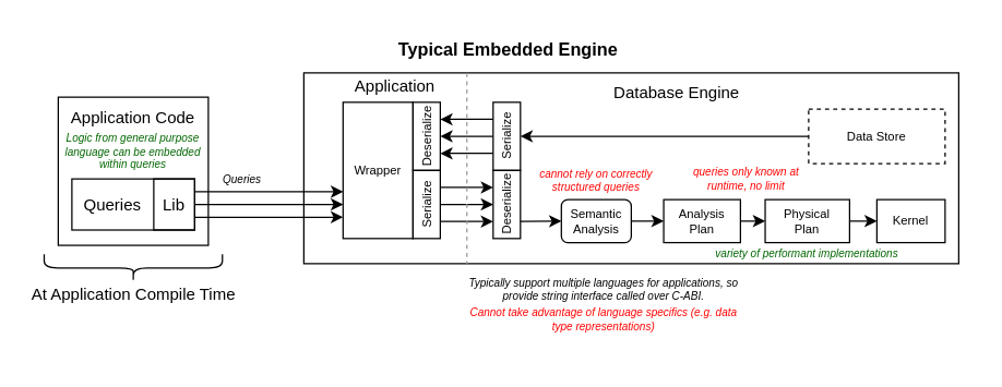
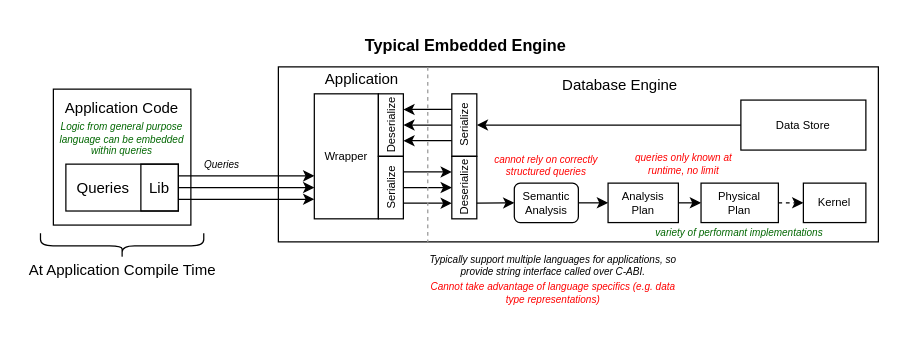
- <mxCell id="29" value="Data Store" style="rounded=0;whiteSpace=wrap;html=1;strokeColor=#000000;fontSize=9;fillColor=none;fontColor=#000000;dashed=1;" vertex="1" parent="1"><mxGeometry x="592" y="79.56" width="100" height="40" as="geometry" /></mxCell>
+ <mxCell id="29" value="Data Store" style="rounded=0;whiteSpace=wrap;html=1;strokeColor=#000000;fontSize=9;fillColor=none;fontColor=#000000;" vertex="1" parent="1"><mxGeometry x="592" y="79.56" width="100" height="40" as="geometry" /></mxCell>
- <mxCell id="35" style="edgeStyle=none;html=1;exitX=1;exitY=0.5;exitDx=0;exitDy=0;entryX=0;entryY=0.5;entryDx=0;entryDy=0;fontColor=#000000;" edge="1" parent="1" source="36" target="37"><mxGeometry relative="1" as="geometry" /></mxCell>
+ <mxCell id="35" style="edgeStyle=none;html=1;exitX=1;exitY=0.5;exitDx=0;exitDy=0;entryX=0;entryY=0.5;entryDx=0;entryDy=0;fontColor=#000000;dashed=1;" edge="1" parent="1" source="36" target="37"><mxGeometry relative="1" as="geometry" /></mxCell>
